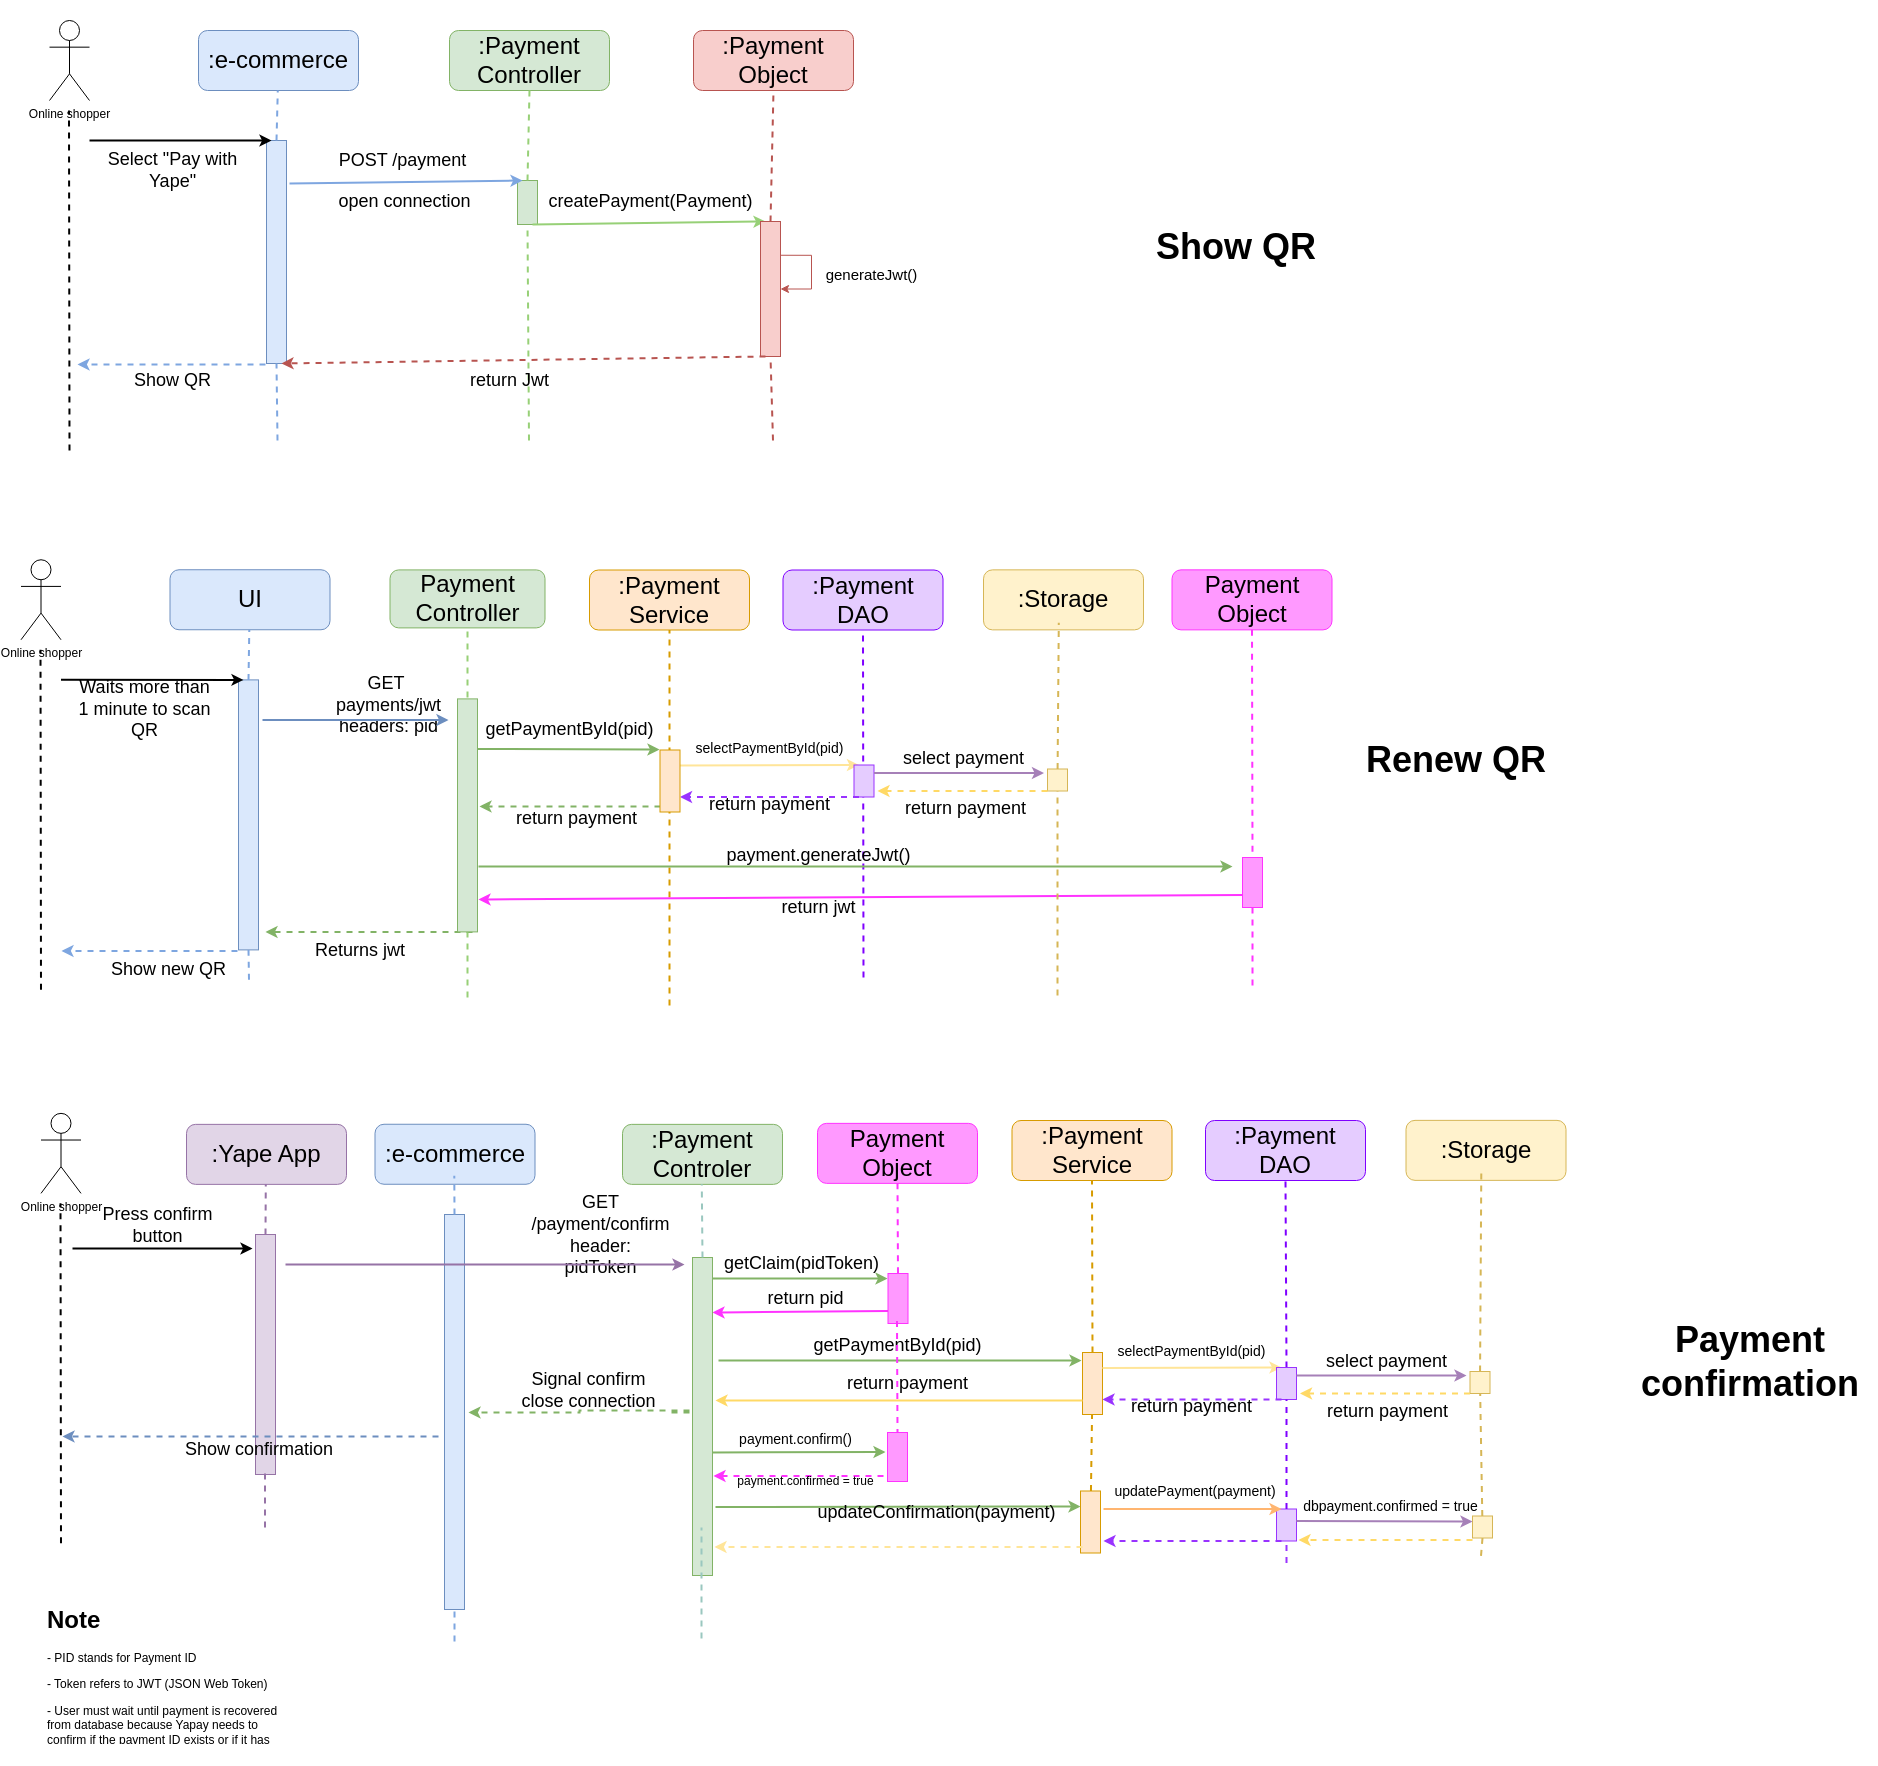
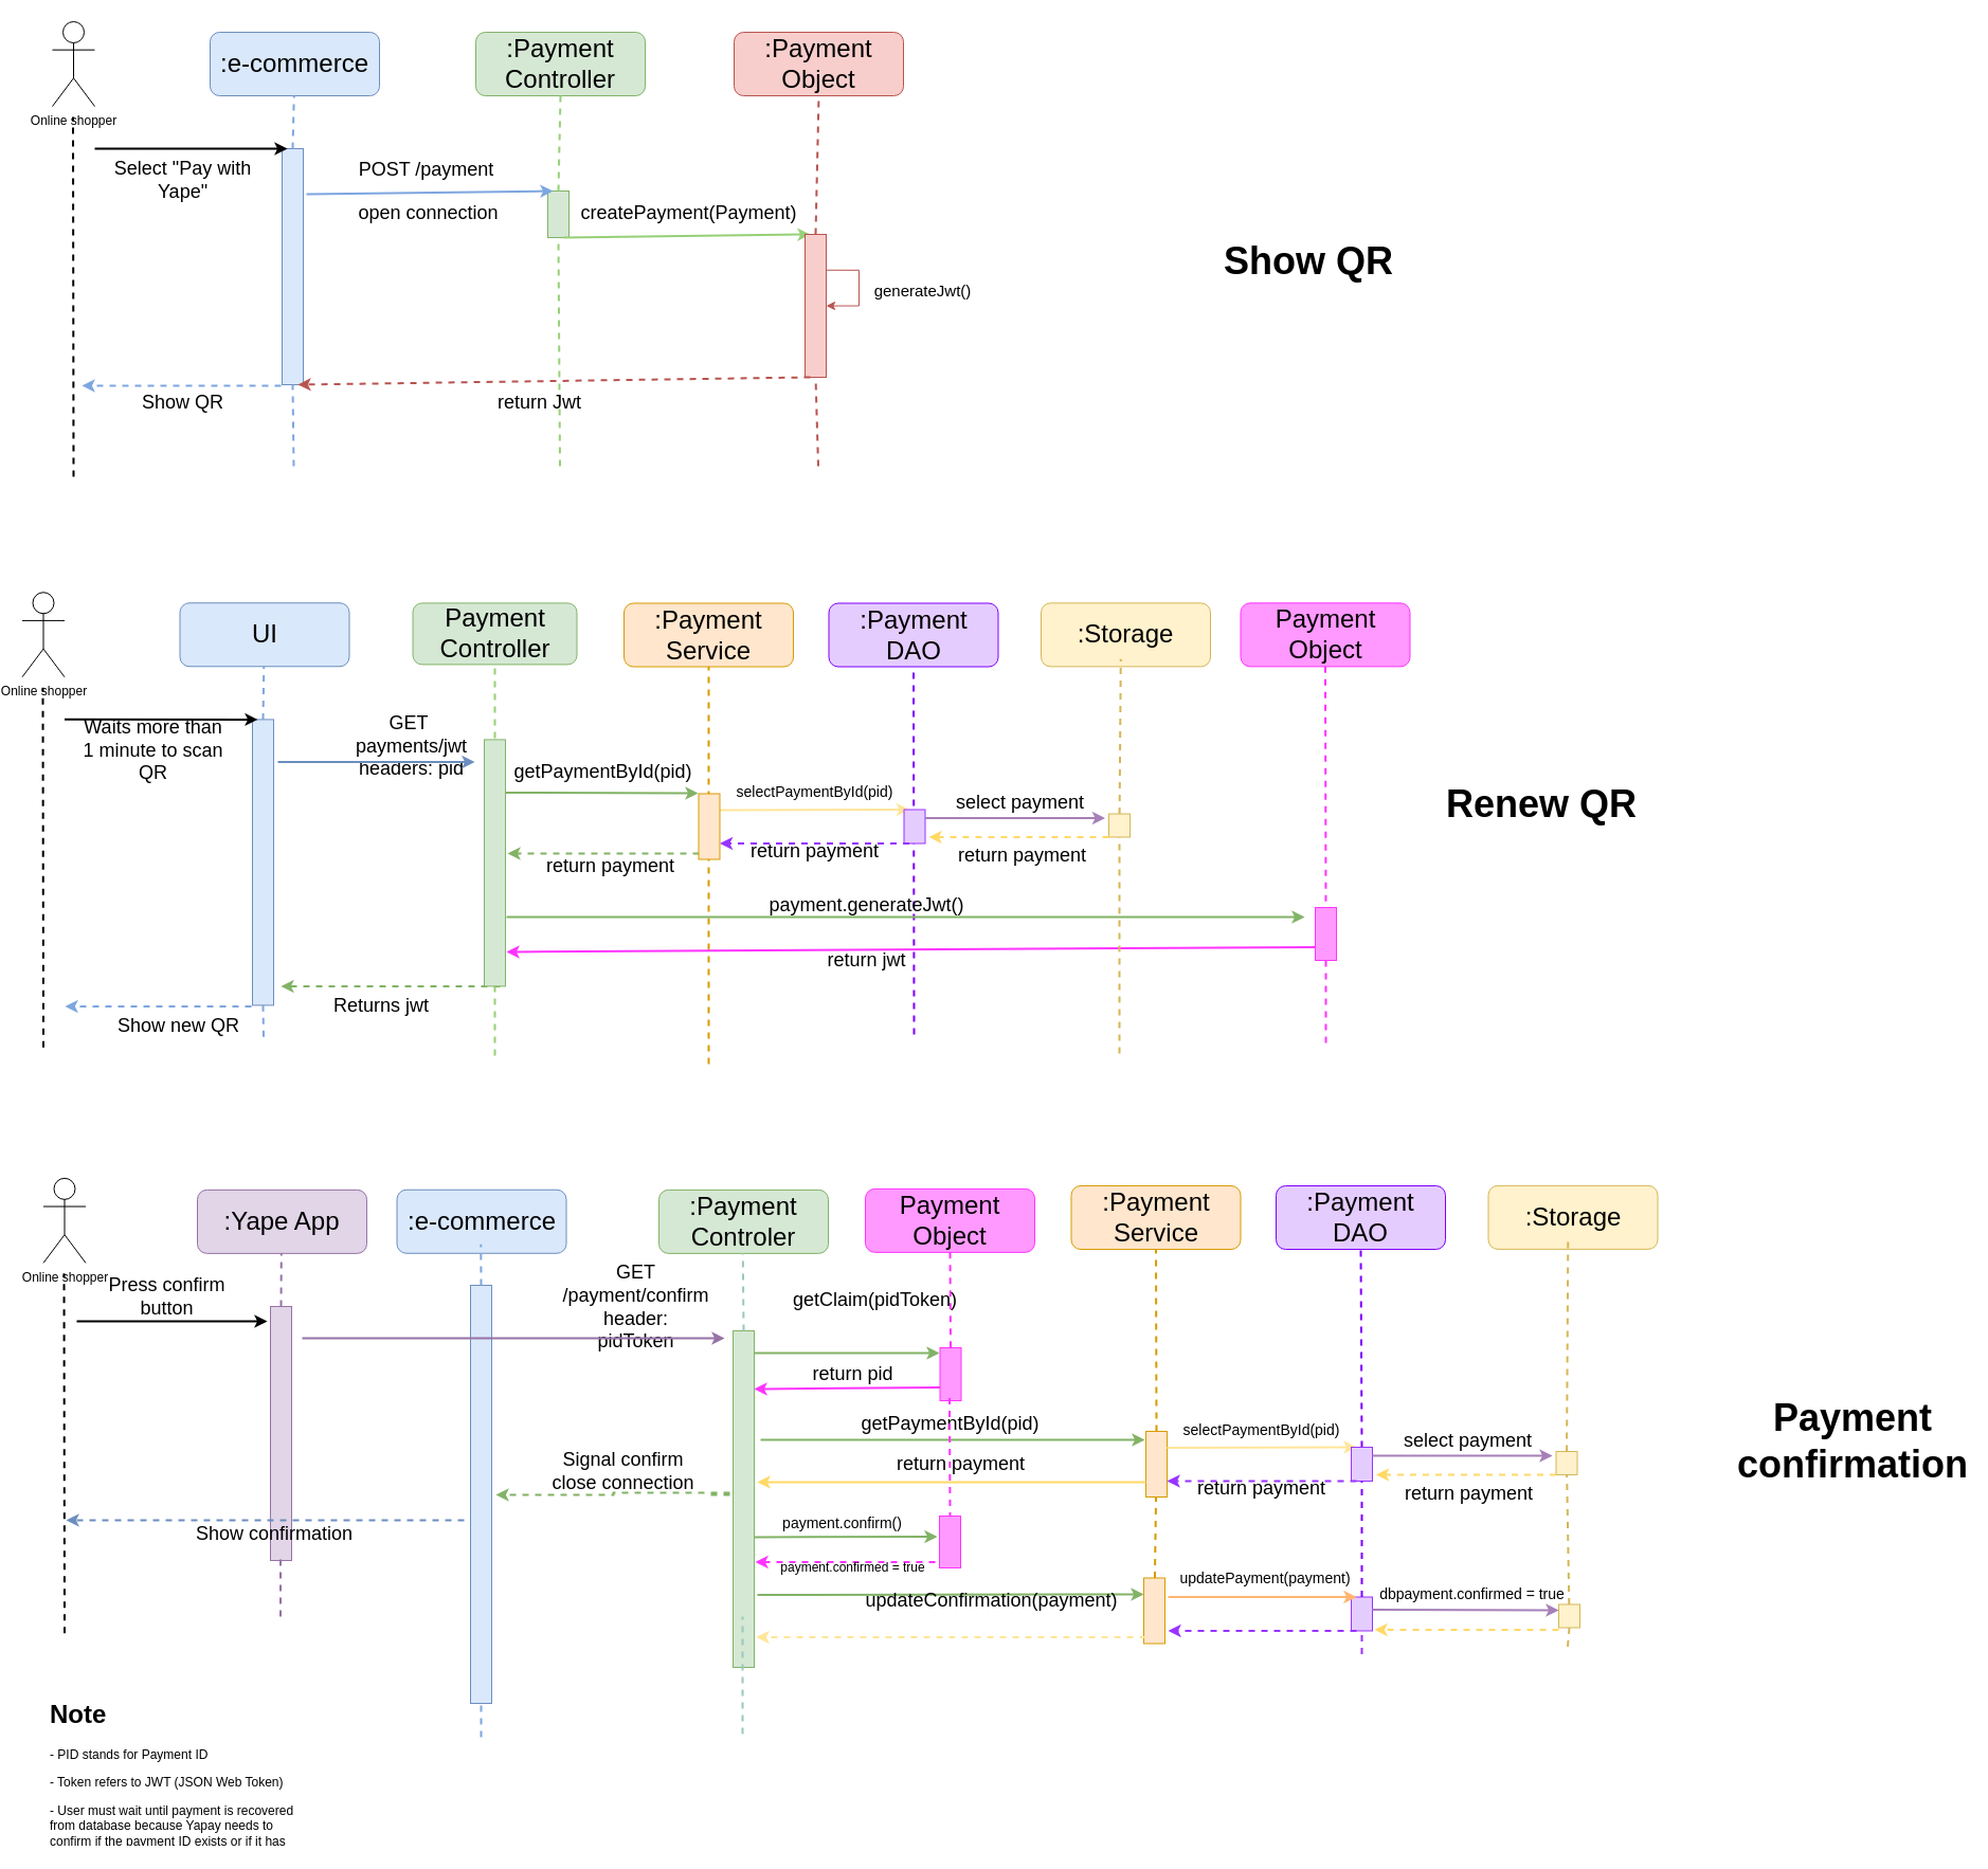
- <mxCell id="96" value="&lt;span style=&quot;font-size: 18px&quot;&gt;getClaim(pidToken)&lt;/span&gt;" style="text;html=1;strokeColor=none;fillColor=none;align=center;verticalAlign=middle;whiteSpace=wrap;rounded=0;" vertex="1" parent="1"><mxGeometry x="727.5" y="1252.757" width="147" height="20" as="geometry" /></mxCell>
+ <mxCell id="96" value="&lt;span style=&quot;font-size: 18px&quot;&gt;getClaim(pidToken)&lt;/span&gt;" style="text;html=1;strokeColor=none;fillColor=none;align=center;verticalAlign=middle;whiteSpace=wrap;rounded=0;" vertex="1" parent="1"><mxGeometry x="752.5" y="1217.757" width="147" height="20" as="geometry" /></mxCell>
